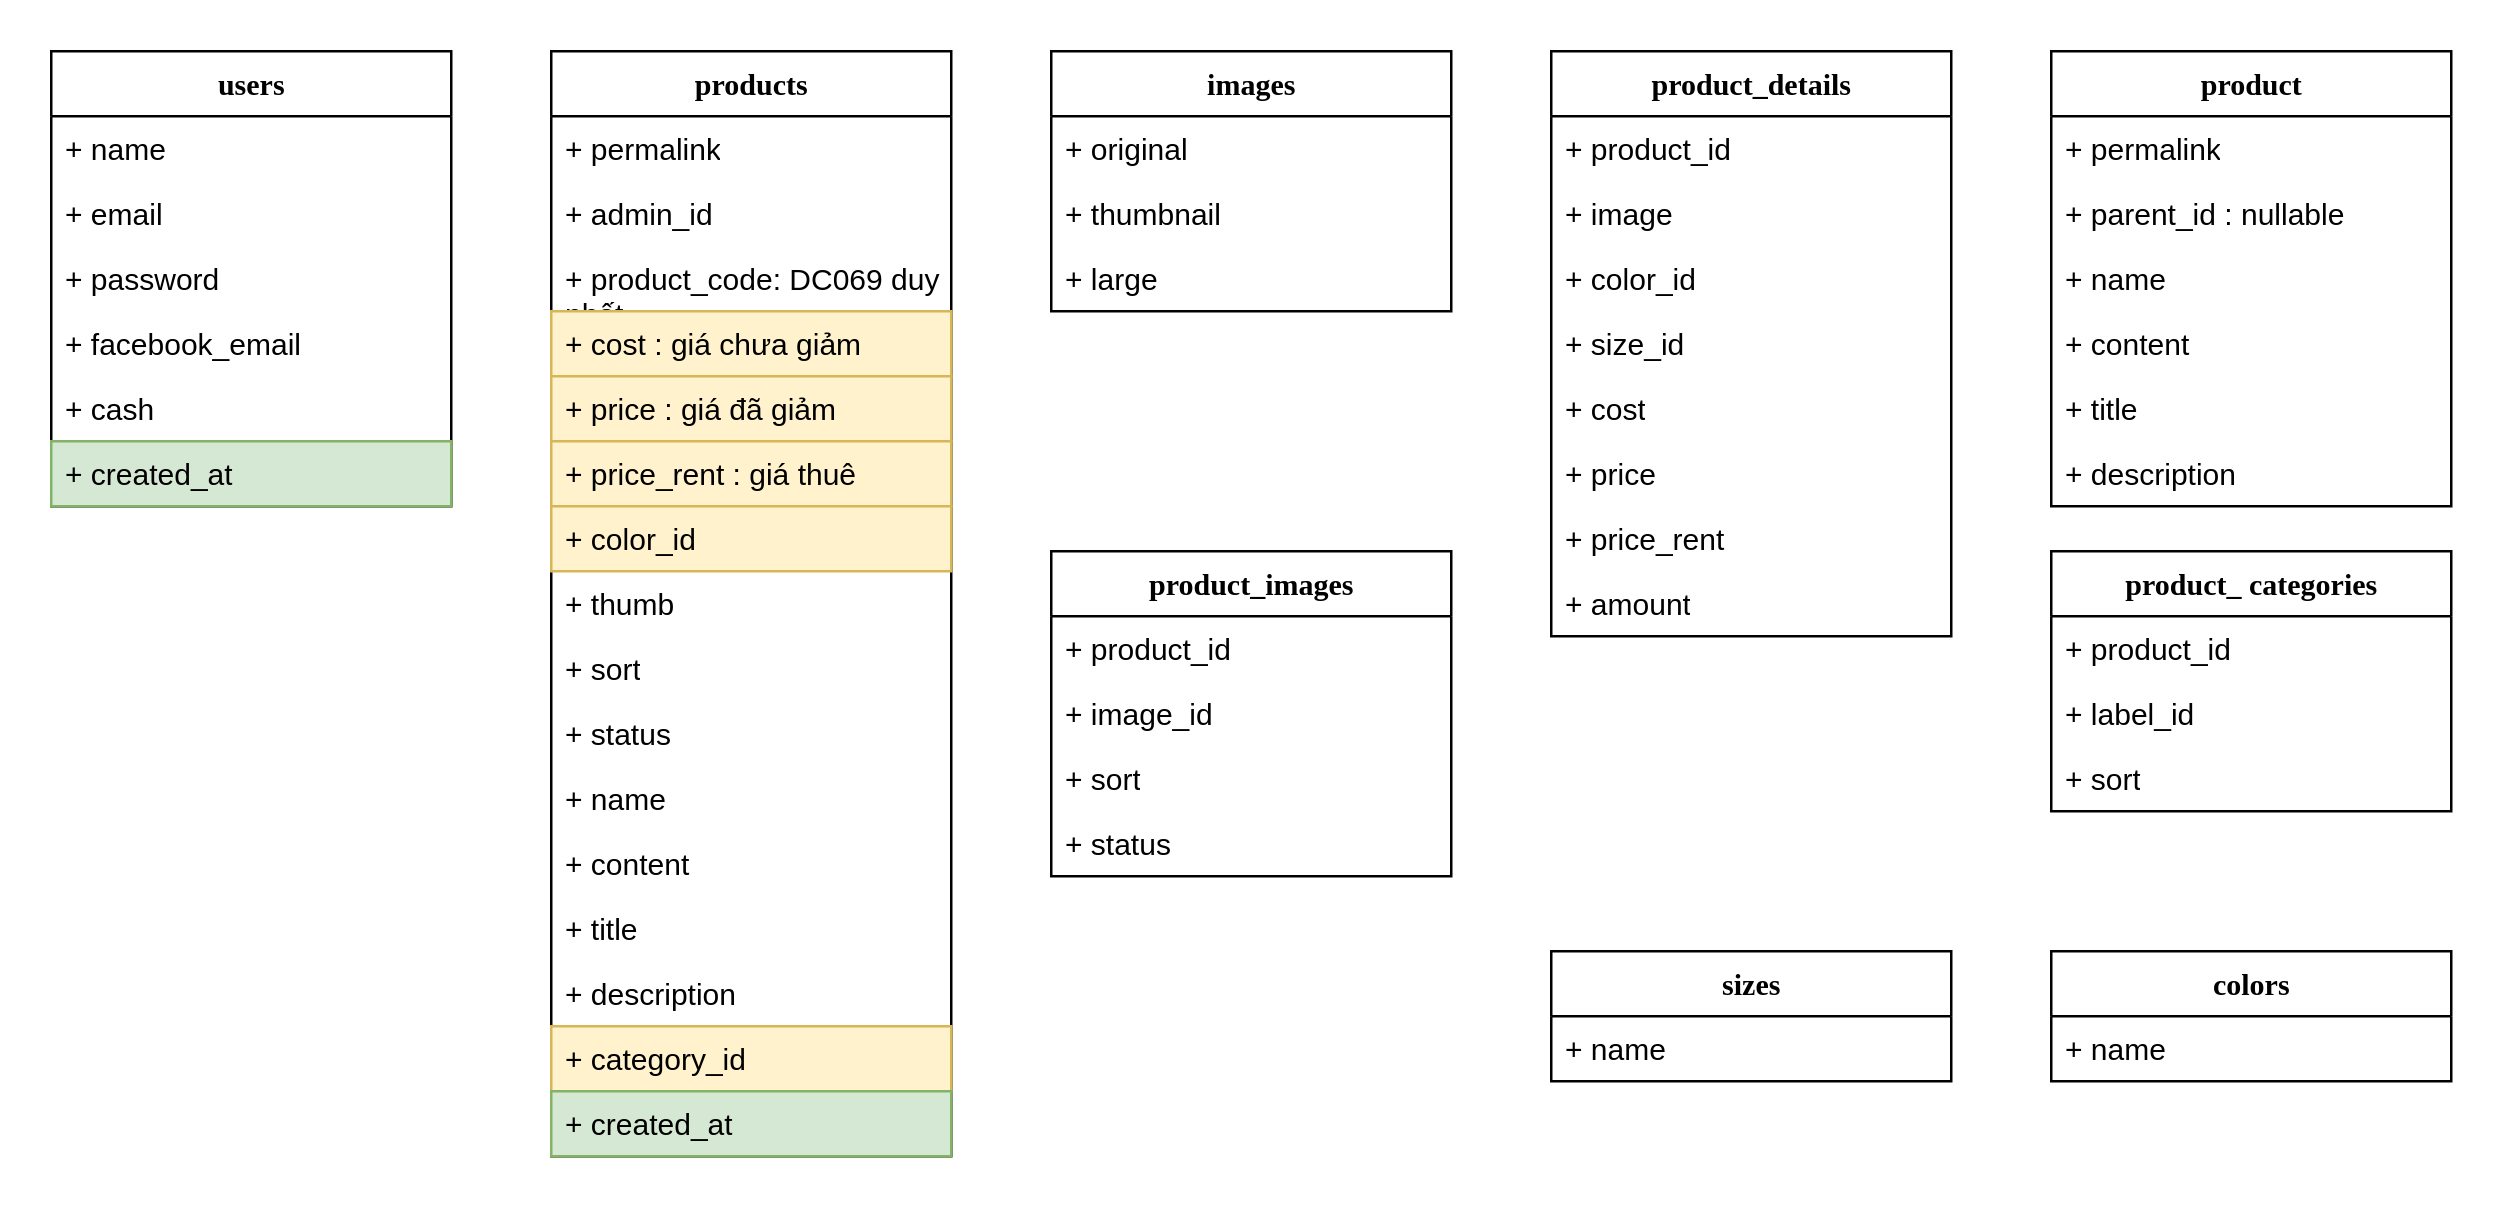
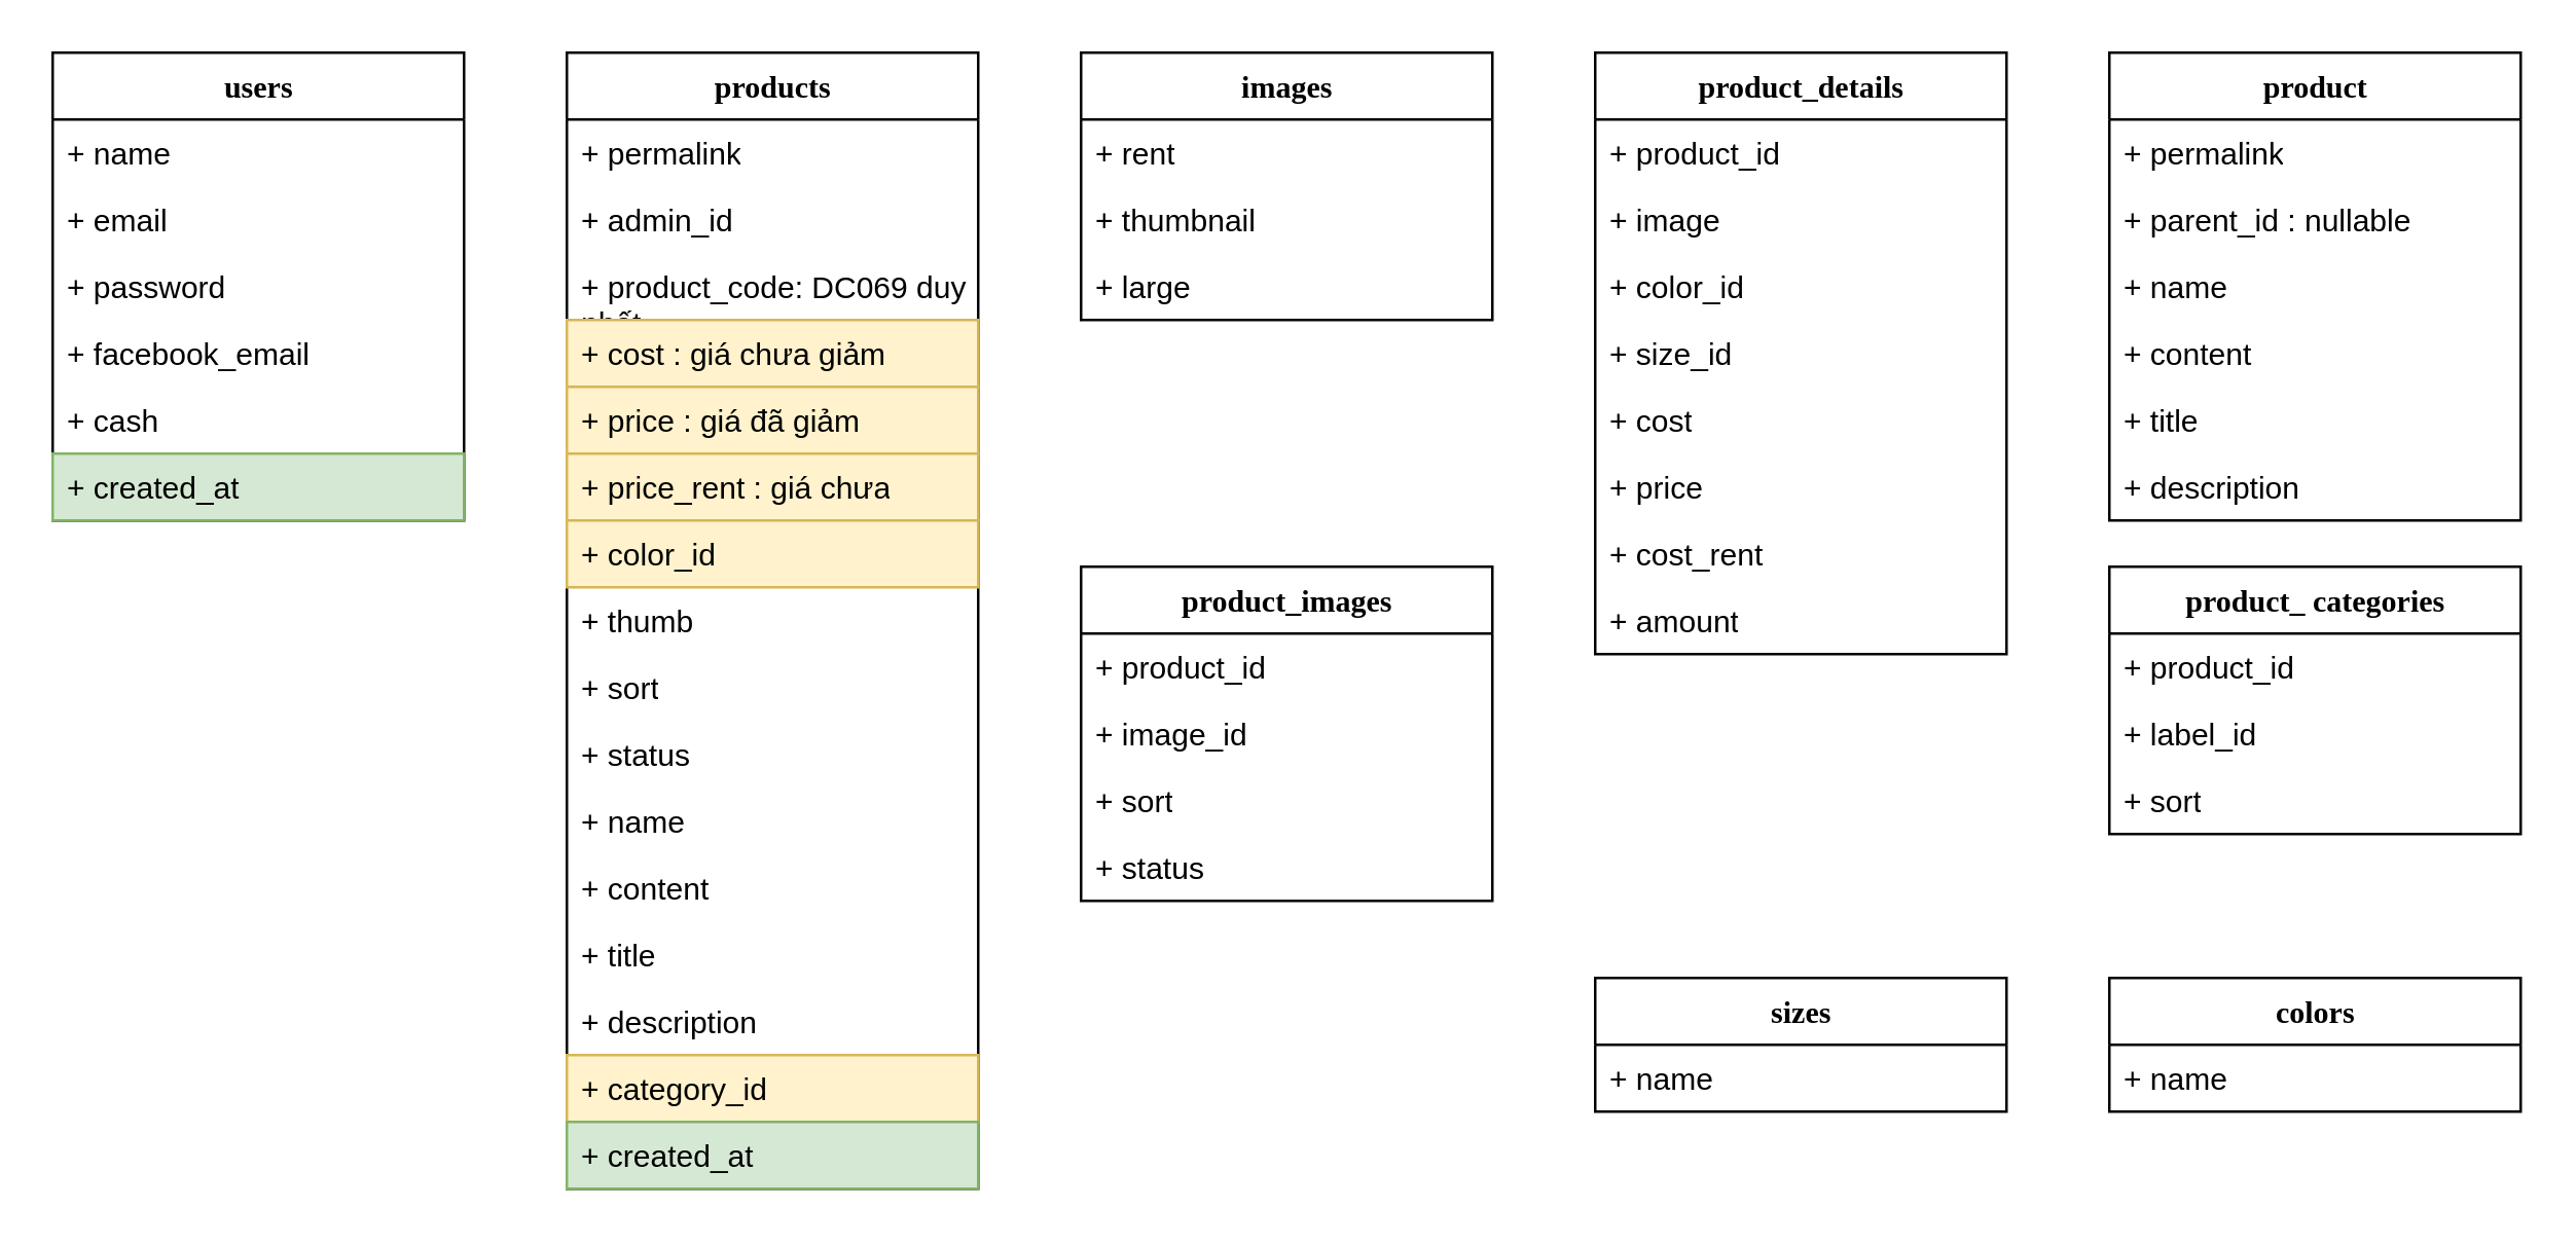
- <mxCell id="27" value="+ original" style="text;html=1;strokeColor=none;fillColor=none;align=left;verticalAlign=top;spacingLeft=4;spacingRight=4;whiteSpace=wrap;overflow=hidden;rotatable=0;points=[[0,0.5],[1,0.5]];portConstraint=eastwest;" parent="26" vertex="1"><mxGeometry y="26" width="160" height="26" as="geometry" /></mxCell>
+ <mxCell id="27" value="+ rent" style="text;html=1;strokeColor=none;fillColor=none;align=left;verticalAlign=top;spacingLeft=4;spacingRight=4;whiteSpace=wrap;overflow=hidden;rotatable=0;points=[[0,0.5],[1,0.5]];portConstraint=eastwest;" parent="26" vertex="1"><mxGeometry y="26" width="160" height="26" as="geometry" /></mxCell>
- <mxCell id="15" value="+ price_rent : giá thuê" style="text;html=1;strokeColor=#d6b656;fillColor=#fff2cc;align=left;verticalAlign=top;spacingLeft=4;spacingRight=4;whiteSpace=wrap;overflow=hidden;rotatable=0;points=[[0,0.5],[1,0.5]];portConstraint=eastwest;" parent="9" vertex="1"><mxGeometry y="156" width="160" height="26" as="geometry" /></mxCell>
+ <mxCell id="15" value="+ price_rent : giá chưa" style="text;html=1;strokeColor=#d6b656;fillColor=#fff2cc;align=left;verticalAlign=top;spacingLeft=4;spacingRight=4;whiteSpace=wrap;overflow=hidden;rotatable=0;points=[[0,0.5],[1,0.5]];portConstraint=eastwest;" parent="9" vertex="1"><mxGeometry y="156" width="160" height="26" as="geometry" /></mxCell>
- <mxCell id="42" value="+ price_rent" style="text;html=1;strokeColor=none;fillColor=none;align=left;verticalAlign=top;spacingLeft=4;spacingRight=4;whiteSpace=wrap;overflow=hidden;rotatable=0;points=[[0,0.5],[1,0.5]];portConstraint=eastwest;" parent="35" vertex="1"><mxGeometry y="182" width="160" height="26" as="geometry" /></mxCell>
+ <mxCell id="42" value="+ cost_rent" style="text;html=1;strokeColor=none;fillColor=none;align=left;verticalAlign=top;spacingLeft=4;spacingRight=4;whiteSpace=wrap;overflow=hidden;rotatable=0;points=[[0,0.5],[1,0.5]];portConstraint=eastwest;" parent="35" vertex="1"><mxGeometry y="182" width="160" height="26" as="geometry" /></mxCell>
